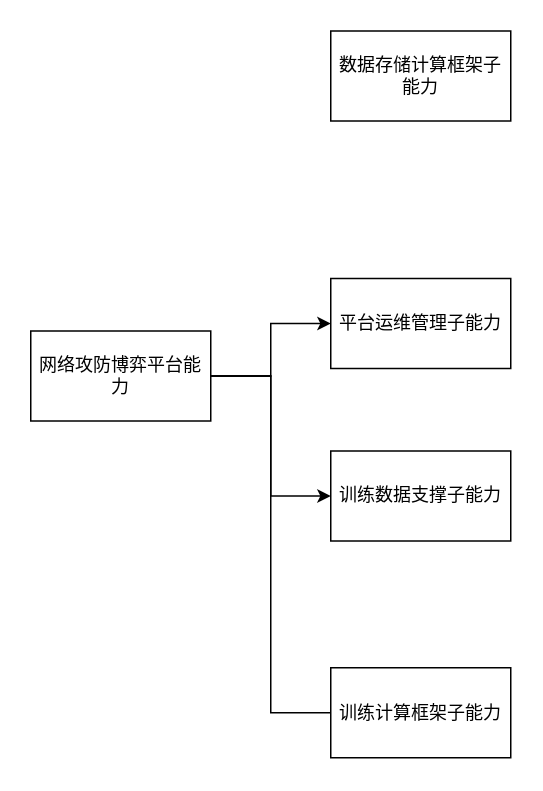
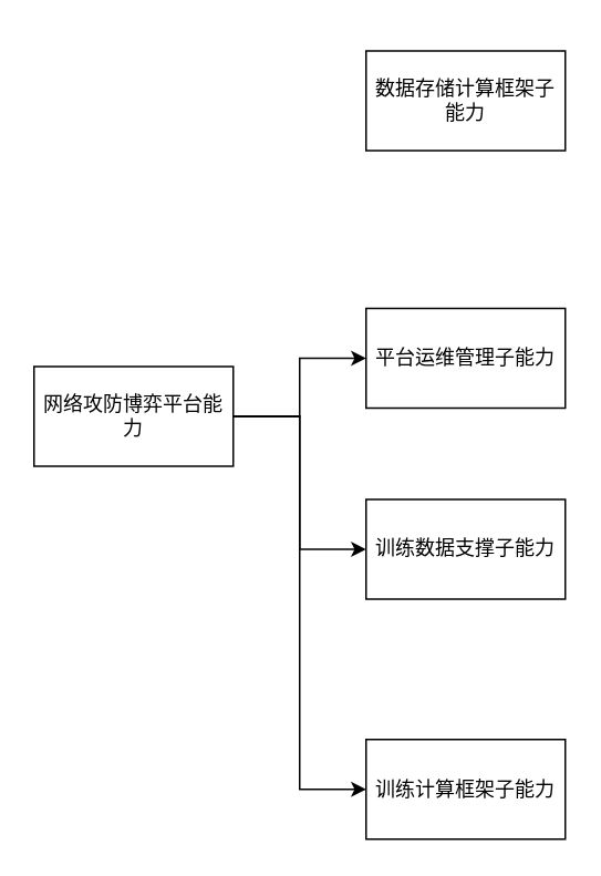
- <mxCell id="9" value="数据存储计算框架子能力" style="whiteSpace=wrap;html=1;rounded=0;" parent="1" vertex="1"><mxGeometry x="220" y="20" width="120" height="60" as="geometry" /></mxCell>
+ <mxCell id="9" value="数据存储计算框架子能力" style="whiteSpace=wrap;html=1;rounded=0;" parent="1" vertex="1"><mxGeometry x="220" y="30" width="120" height="60" as="geometry" /></mxCell>
- <mxCell id="4" style="edgeStyle=orthogonalEdgeStyle;rounded=0;orthogonalLoop=1;jettySize=auto;html=1;entryX=0;entryY=0.5;entryDx=0;entryDy=0;endArrow=none;" parent="1" source="5" target="8" edge="1"><mxGeometry relative="1" as="geometry" /></mxCell>
+ <mxCell id="4" style="edgeStyle=orthogonalEdgeStyle;rounded=0;orthogonalLoop=1;jettySize=auto;html=1;entryX=0;entryY=0.5;entryDx=0;entryDy=0;" parent="1" source="5" target="8" edge="1"><mxGeometry relative="1" as="geometry" /></mxCell>
